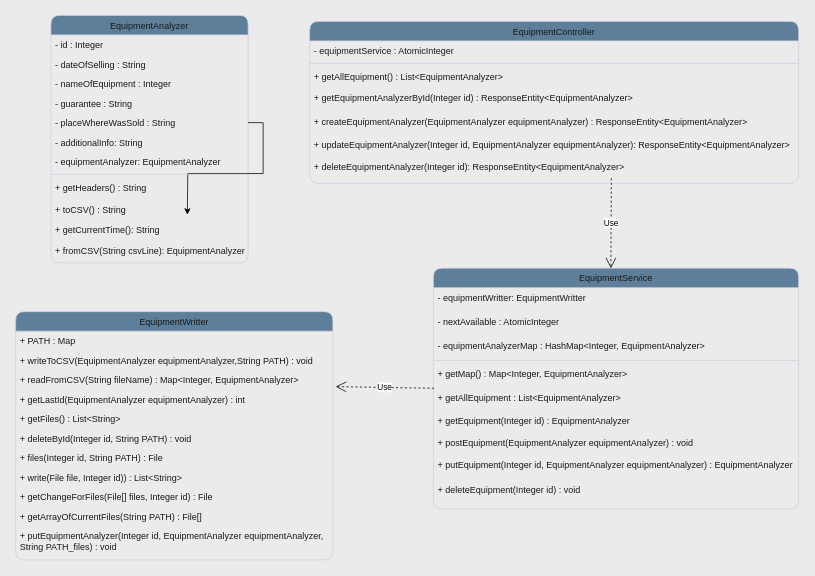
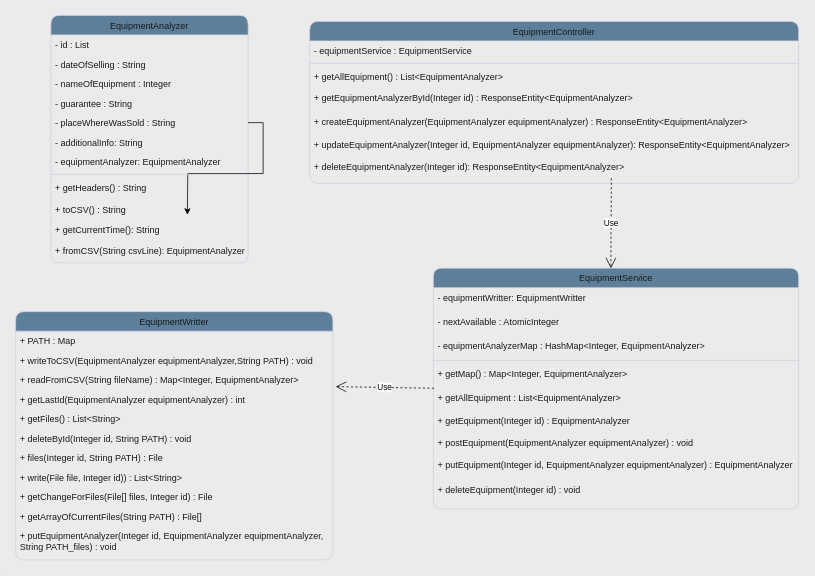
- <mxCell id="34" value="- id : Integer" style="text;align=left;verticalAlign=top;spacingLeft=4;spacingRight=4;overflow=hidden;rotatable=0;points=[[0,0.5],[1,0.5]];portConstraint=eastwest;labelBackgroundColor=none;rounded=1;fontColor=#1A1A1A;" parent="33" vertex="1"><mxGeometry y="26" width="263" height="26" as="geometry" /></mxCell>
+ <mxCell id="34" value="- id : List" style="text;align=left;verticalAlign=top;spacingLeft=4;spacingRight=4;overflow=hidden;rotatable=0;points=[[0,0.5],[1,0.5]];portConstraint=eastwest;labelBackgroundColor=none;rounded=1;fontColor=#1A1A1A;" parent="33" vertex="1"><mxGeometry y="26" width="263" height="26" as="geometry" /></mxCell>
- <mxCell id="3" value="- equipmentService : AtomicInteger " style="text;align=left;verticalAlign=top;spacingLeft=4;spacingRight=4;overflow=hidden;rotatable=0;points=[[0,0.5],[1,0.5]];portConstraint=eastwest;labelBackgroundColor=none;rounded=1;fontColor=#1A1A1A;" parent="2" vertex="1"><mxGeometry y="26" width="652" height="26" as="geometry" /></mxCell>
+ <mxCell id="3" value="- equipmentService : EquipmentService " style="text;align=left;verticalAlign=top;spacingLeft=4;spacingRight=4;overflow=hidden;rotatable=0;points=[[0,0.5],[1,0.5]];portConstraint=eastwest;labelBackgroundColor=none;rounded=1;fontColor=#1A1A1A;" parent="2" vertex="1"><mxGeometry y="26" width="652" height="26" as="geometry" /></mxCell>
